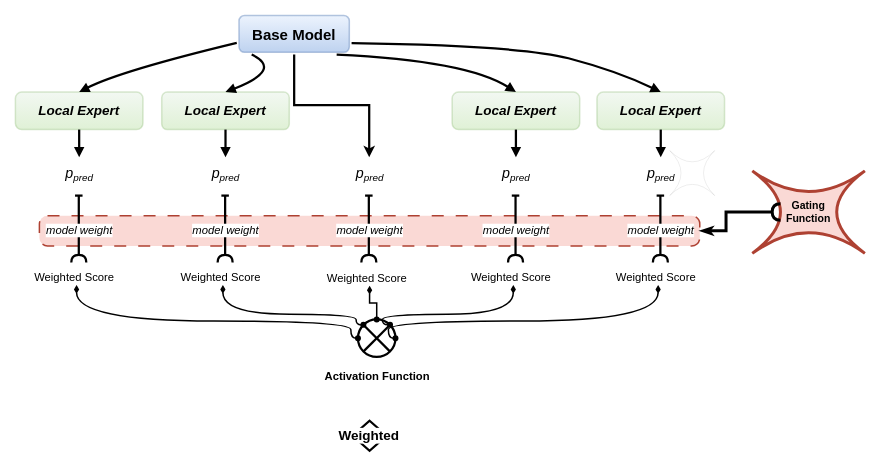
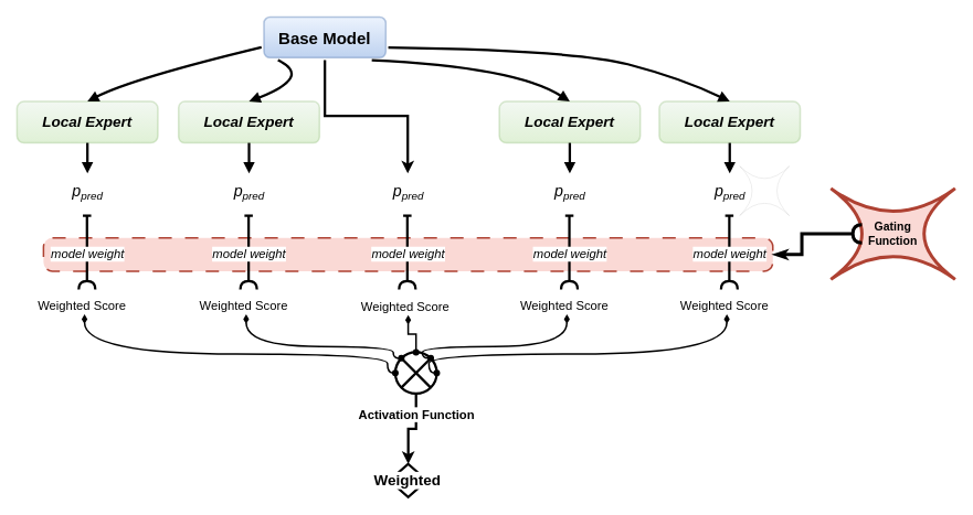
+ <mxCell id="45" value="" style="edgeStyle=orthogonalEdgeStyle;rounded=0;orthogonalLoop=1;jettySize=auto;html=1;fontFamily=Helvetica;fontSize=14;fontColor=default;labelBackgroundColor=default;resizable=0;strokeWidth=3;" edge="1" parent="1" source="46" target="52"><mxGeometry relative="1" as="geometry" /></mxCell>
